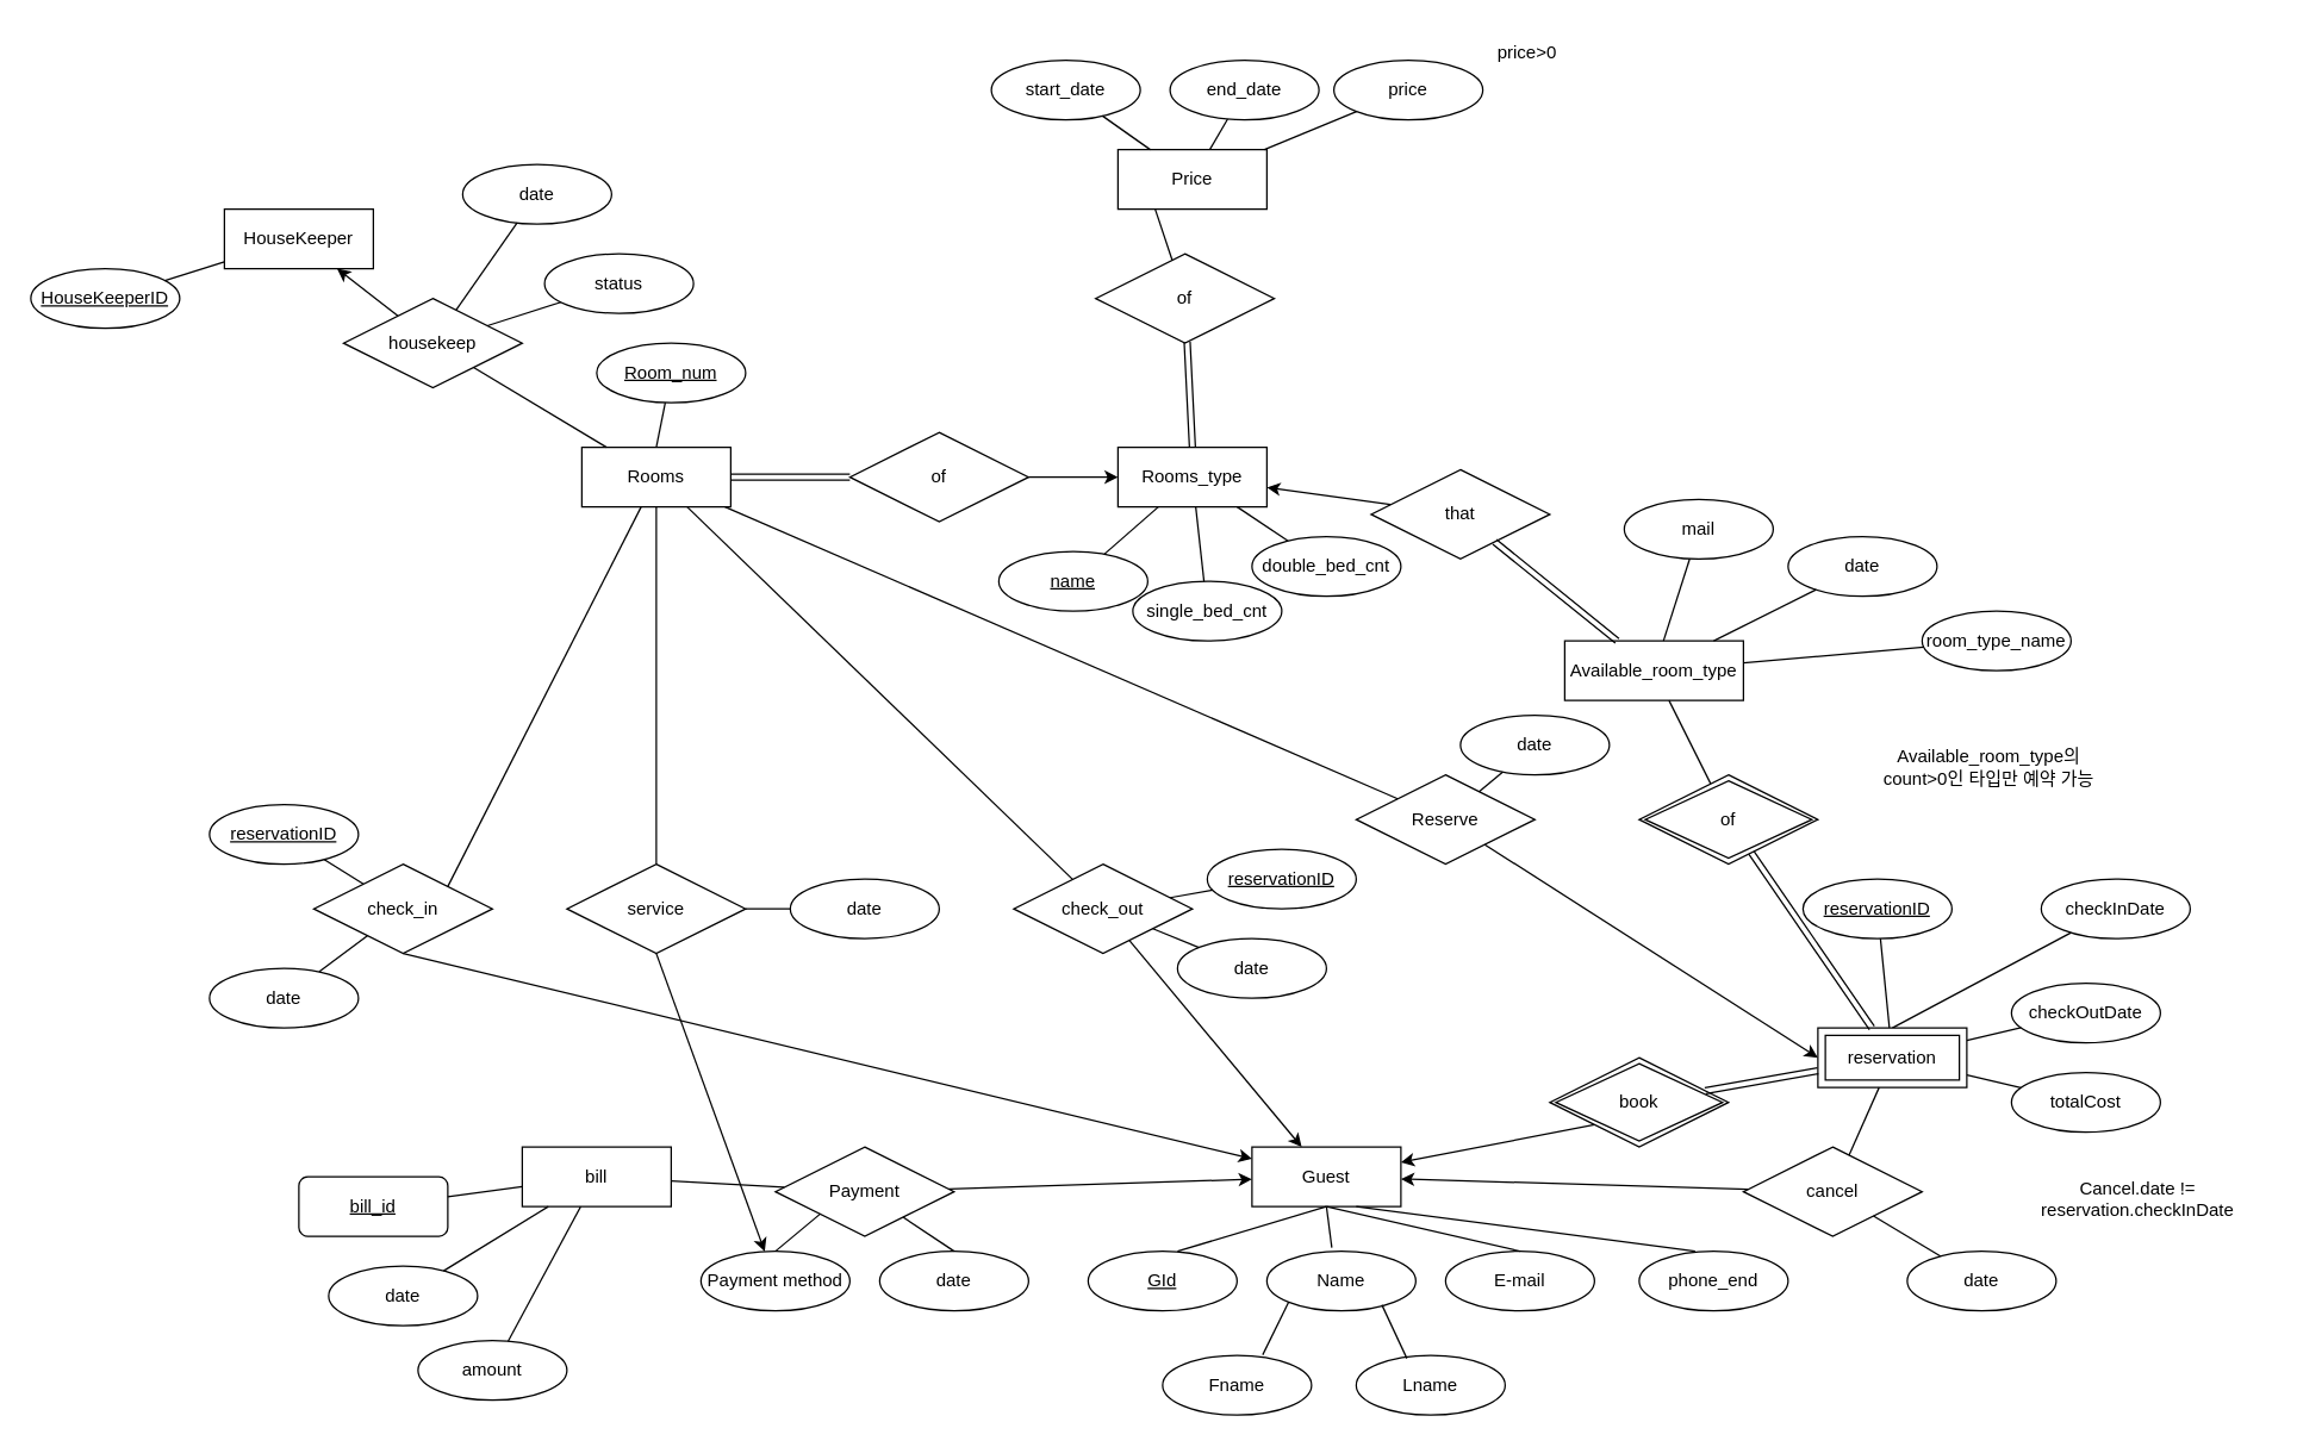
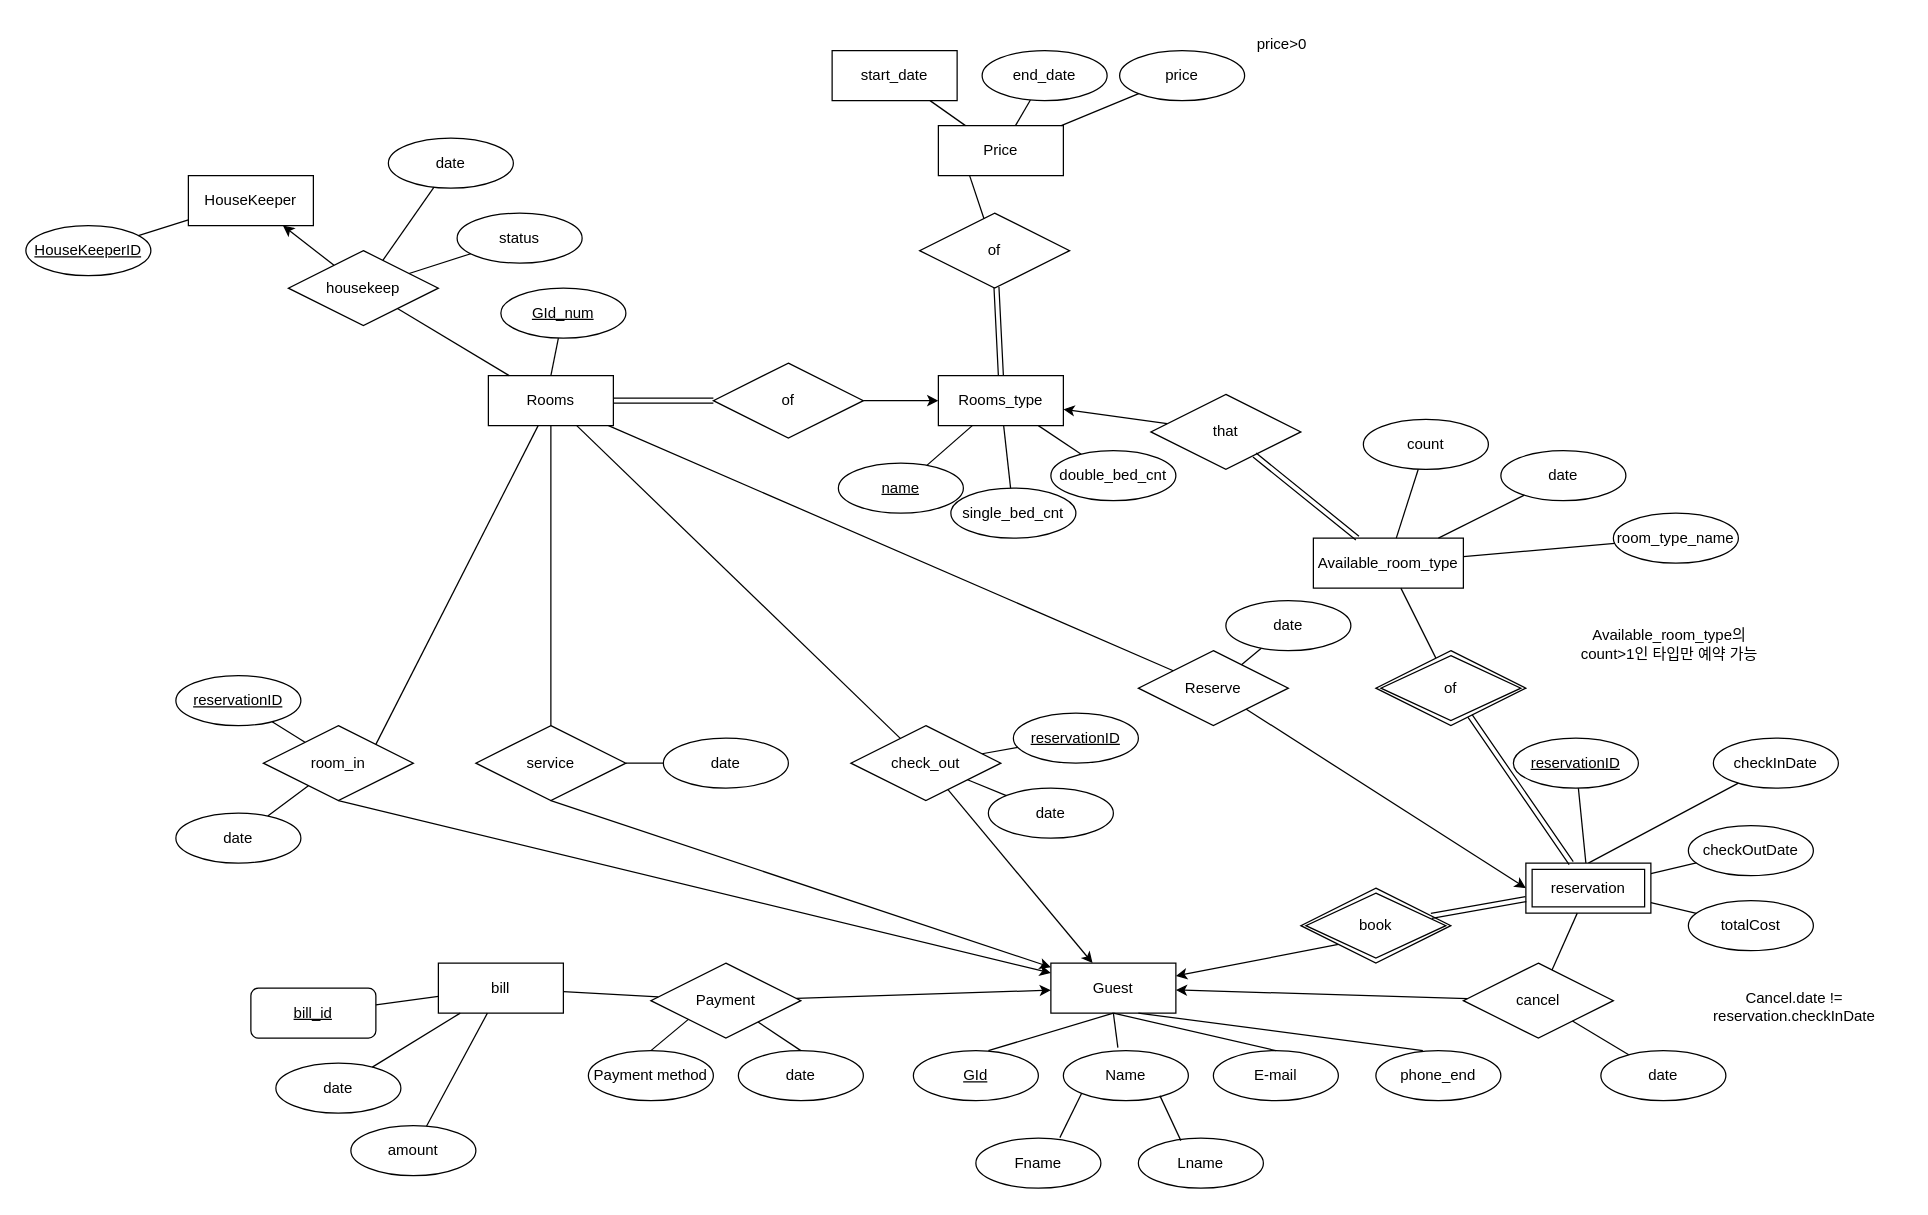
- <mxCell id="29" value="start_date" style="ellipse;whiteSpace=wrap;html=1;align=center;" vertex="1" parent="1"><mxGeometry x="665" y="40" width="100" height="40" as="geometry" /></mxCell>
+ <mxCell id="29" value="start_date" style="whiteSpace=wrap;html=1;align=center;rounded=0;" vertex="1" parent="1"><mxGeometry x="665" y="40" width="100" height="40" as="geometry" /></mxCell>
- <mxCell id="3" value="Room_num" style="ellipse;whiteSpace=wrap;html=1;align=center;fontStyle=4;" vertex="1" parent="1"><mxGeometry x="400" y="230" width="100" height="40" as="geometry" /></mxCell>
+ <mxCell id="3" value="GId_num" style="ellipse;whiteSpace=wrap;html=1;align=center;fontStyle=4;" vertex="1" parent="1"><mxGeometry x="400" y="230" width="100" height="40" as="geometry" /></mxCell>
- <mxCell id="76" value="mail" style="ellipse;whiteSpace=wrap;html=1;align=center;" vertex="1" parent="1"><mxGeometry x="1090" y="335" width="100" height="40" as="geometry" /></mxCell>
+ <mxCell id="76" value="count" style="ellipse;whiteSpace=wrap;html=1;align=center;" vertex="1" parent="1"><mxGeometry x="1090" y="335" width="100" height="40" as="geometry" /></mxCell>
- <mxCell id="116" value="Available_room_type의 count&amp;gt;0인 타입만 예약 가능" style="text;html=1;strokeColor=none;fillColor=none;align=center;verticalAlign=middle;whiteSpace=wrap;rounded=0;" vertex="1" parent="1"><mxGeometry x="1250" y="500" width="170" height="30" as="geometry" /></mxCell>
+ <mxCell id="116" value="Available_room_type의 count&amp;gt;1인 타입만 예약 가능" style="text;html=1;strokeColor=none;fillColor=none;align=center;verticalAlign=middle;whiteSpace=wrap;rounded=0;" vertex="1" parent="1"><mxGeometry x="1250" y="500" width="170" height="30" as="geometry" /></mxCell>
- <mxCell id="51" value="check_in" style="shape=rhombus;perimeter=rhombusPerimeter;whiteSpace=wrap;html=1;align=center;" vertex="1" parent="1"><mxGeometry x="210" y="580" width="120" height="60" as="geometry" /></mxCell>
+ <mxCell id="51" value="room_in" style="shape=rhombus;perimeter=rhombusPerimeter;whiteSpace=wrap;html=1;align=center;" vertex="1" parent="1"><mxGeometry x="210" y="580" width="120" height="60" as="geometry" /></mxCell>
- <mxCell id="50" value="" style="endArrow=classic;html=1;rounded=0;exitX=0.5;exitY=1;exitDx=0;exitDy=0;" edge="1" parent="1" source="46" target="86"><mxGeometry width="50" height="50" relative="1" as="geometry"><mxPoint x="550" y="600" as="sourcePoint" /><mxPoint x="600" y="550" as="targetPoint" /></mxGeometry></mxCell>
+ <mxCell id="50" value="" style="endArrow=classic;html=1;rounded=0;exitX=0.5;exitY=1;exitDx=0;exitDy=0;" edge="1" parent="1" source="46" target="8"><mxGeometry width="50" height="50" relative="1" as="geometry"><mxPoint x="550" y="600" as="sourcePoint" /><mxPoint x="600" y="550" as="targetPoint" /></mxGeometry></mxCell>
